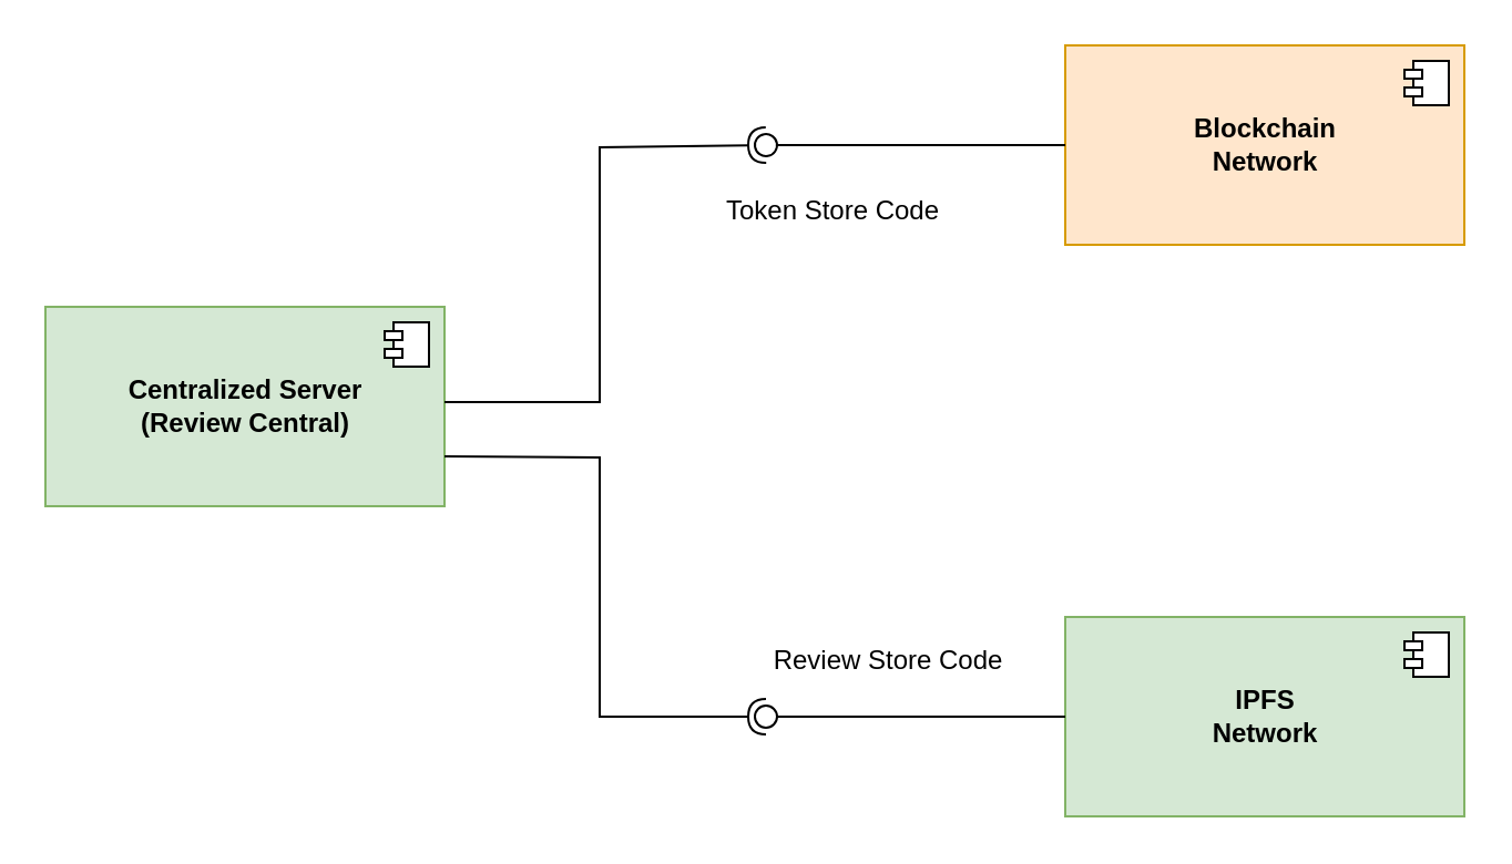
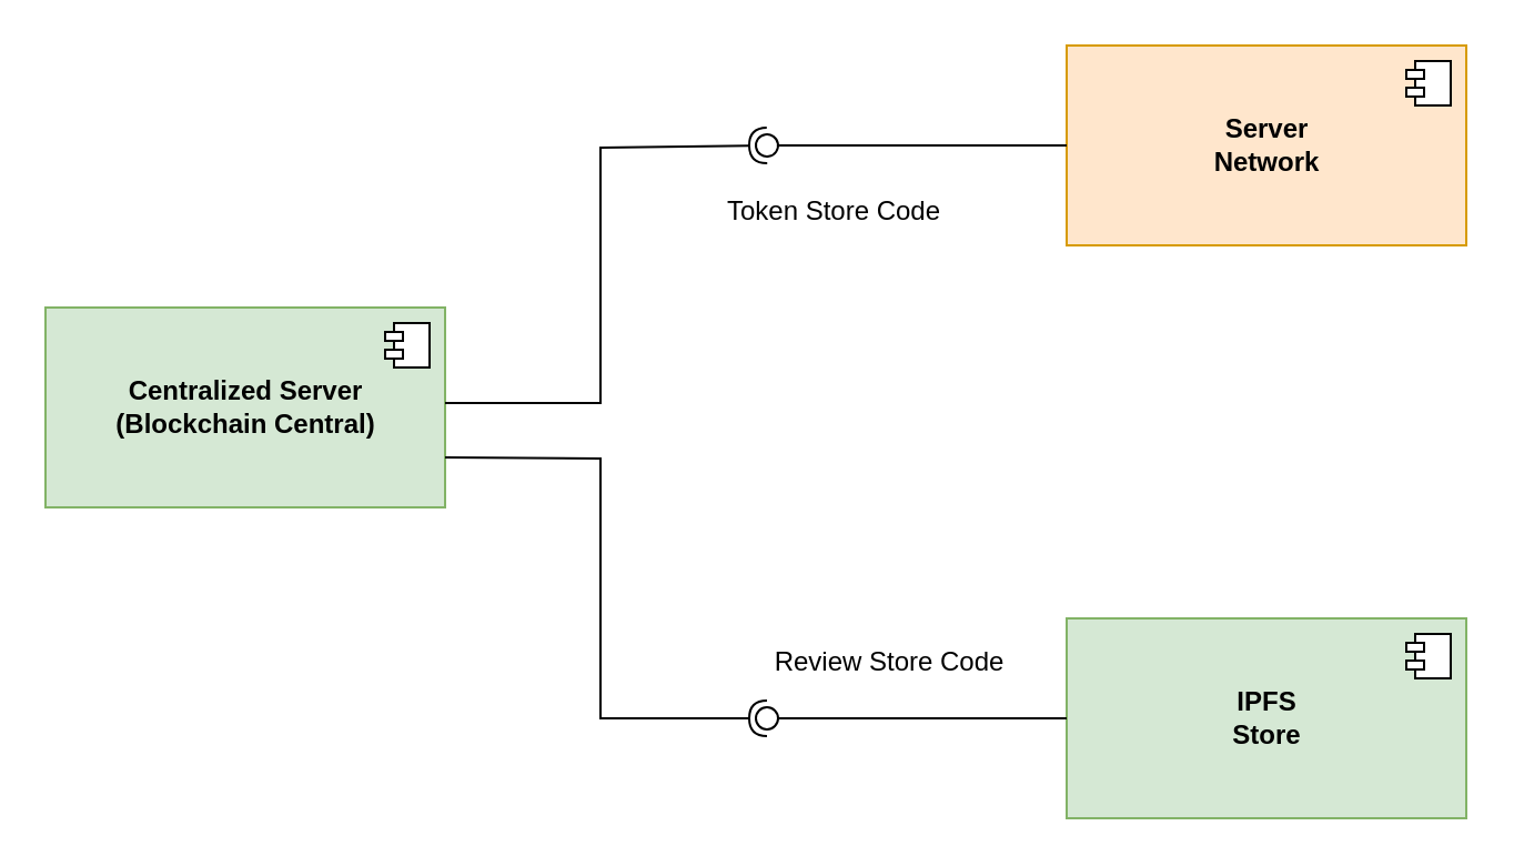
- <mxCell id="4" value="&lt;div&gt;&lt;b&gt;Blockchain&lt;/b&gt;&lt;br&gt;&lt;/div&gt;&lt;div&gt;&lt;b&gt;Network&lt;/b&gt;&lt;br&gt;&lt;/div&gt;" style="html=1;dropTarget=0;fillColor=#ffe6cc;strokeColor=#d79b00;" vertex="1" parent="1"><mxGeometry x="480" y="20" width="180" height="90" as="geometry" /></mxCell>
+ <mxCell id="4" value="&lt;div&gt;&lt;b&gt;Server&lt;/b&gt;&lt;br&gt;&lt;/div&gt;&lt;div&gt;&lt;b&gt;Network&lt;/b&gt;&lt;br&gt;&lt;/div&gt;" style="html=1;dropTarget=0;fillColor=#ffe6cc;strokeColor=#d79b00;" vertex="1" parent="1"><mxGeometry x="480" y="20" width="180" height="90" as="geometry" /></mxCell>
- <mxCell id="2" value="&lt;div&gt;&lt;b&gt;Centralized Server&lt;/b&gt;&lt;/div&gt;&lt;div&gt;&lt;b&gt;(Review Central)&lt;br&gt;&lt;/b&gt;&lt;/div&gt;" style="html=1;dropTarget=0;fillColor=#d5e8d4;strokeColor=#82b366;" vertex="1" parent="1"><mxGeometry x="20" y="138" width="180" height="90" as="geometry" /></mxCell>
+ <mxCell id="2" value="&lt;div&gt;&lt;b&gt;Centralized Server&lt;/b&gt;&lt;/div&gt;&lt;div&gt;&lt;b&gt;(Blockchain Central)&lt;br&gt;&lt;/b&gt;&lt;/div&gt;" style="html=1;dropTarget=0;fillColor=#d5e8d4;strokeColor=#82b366;" vertex="1" parent="1"><mxGeometry x="20" y="138" width="180" height="90" as="geometry" /></mxCell>
- <mxCell id="6" value="&lt;div&gt;&lt;b&gt;IPFS&lt;/b&gt;&lt;/div&gt;&lt;div&gt;&lt;b&gt;Network&lt;br&gt;&lt;/b&gt;&lt;/div&gt;" style="html=1;dropTarget=0;fillColor=#d5e8d4;strokeColor=#82b366;" vertex="1" parent="1"><mxGeometry x="480" y="278" width="180" height="90" as="geometry" /></mxCell>
+ <mxCell id="6" value="&lt;div&gt;&lt;b&gt;IPFS&lt;/b&gt;&lt;/div&gt;&lt;div&gt;&lt;b&gt;Store&lt;br&gt;&lt;/b&gt;&lt;/div&gt;" style="html=1;dropTarget=0;fillColor=#d5e8d4;strokeColor=#82b366;" vertex="1" parent="1"><mxGeometry x="480" y="278" width="180" height="90" as="geometry" /></mxCell>
